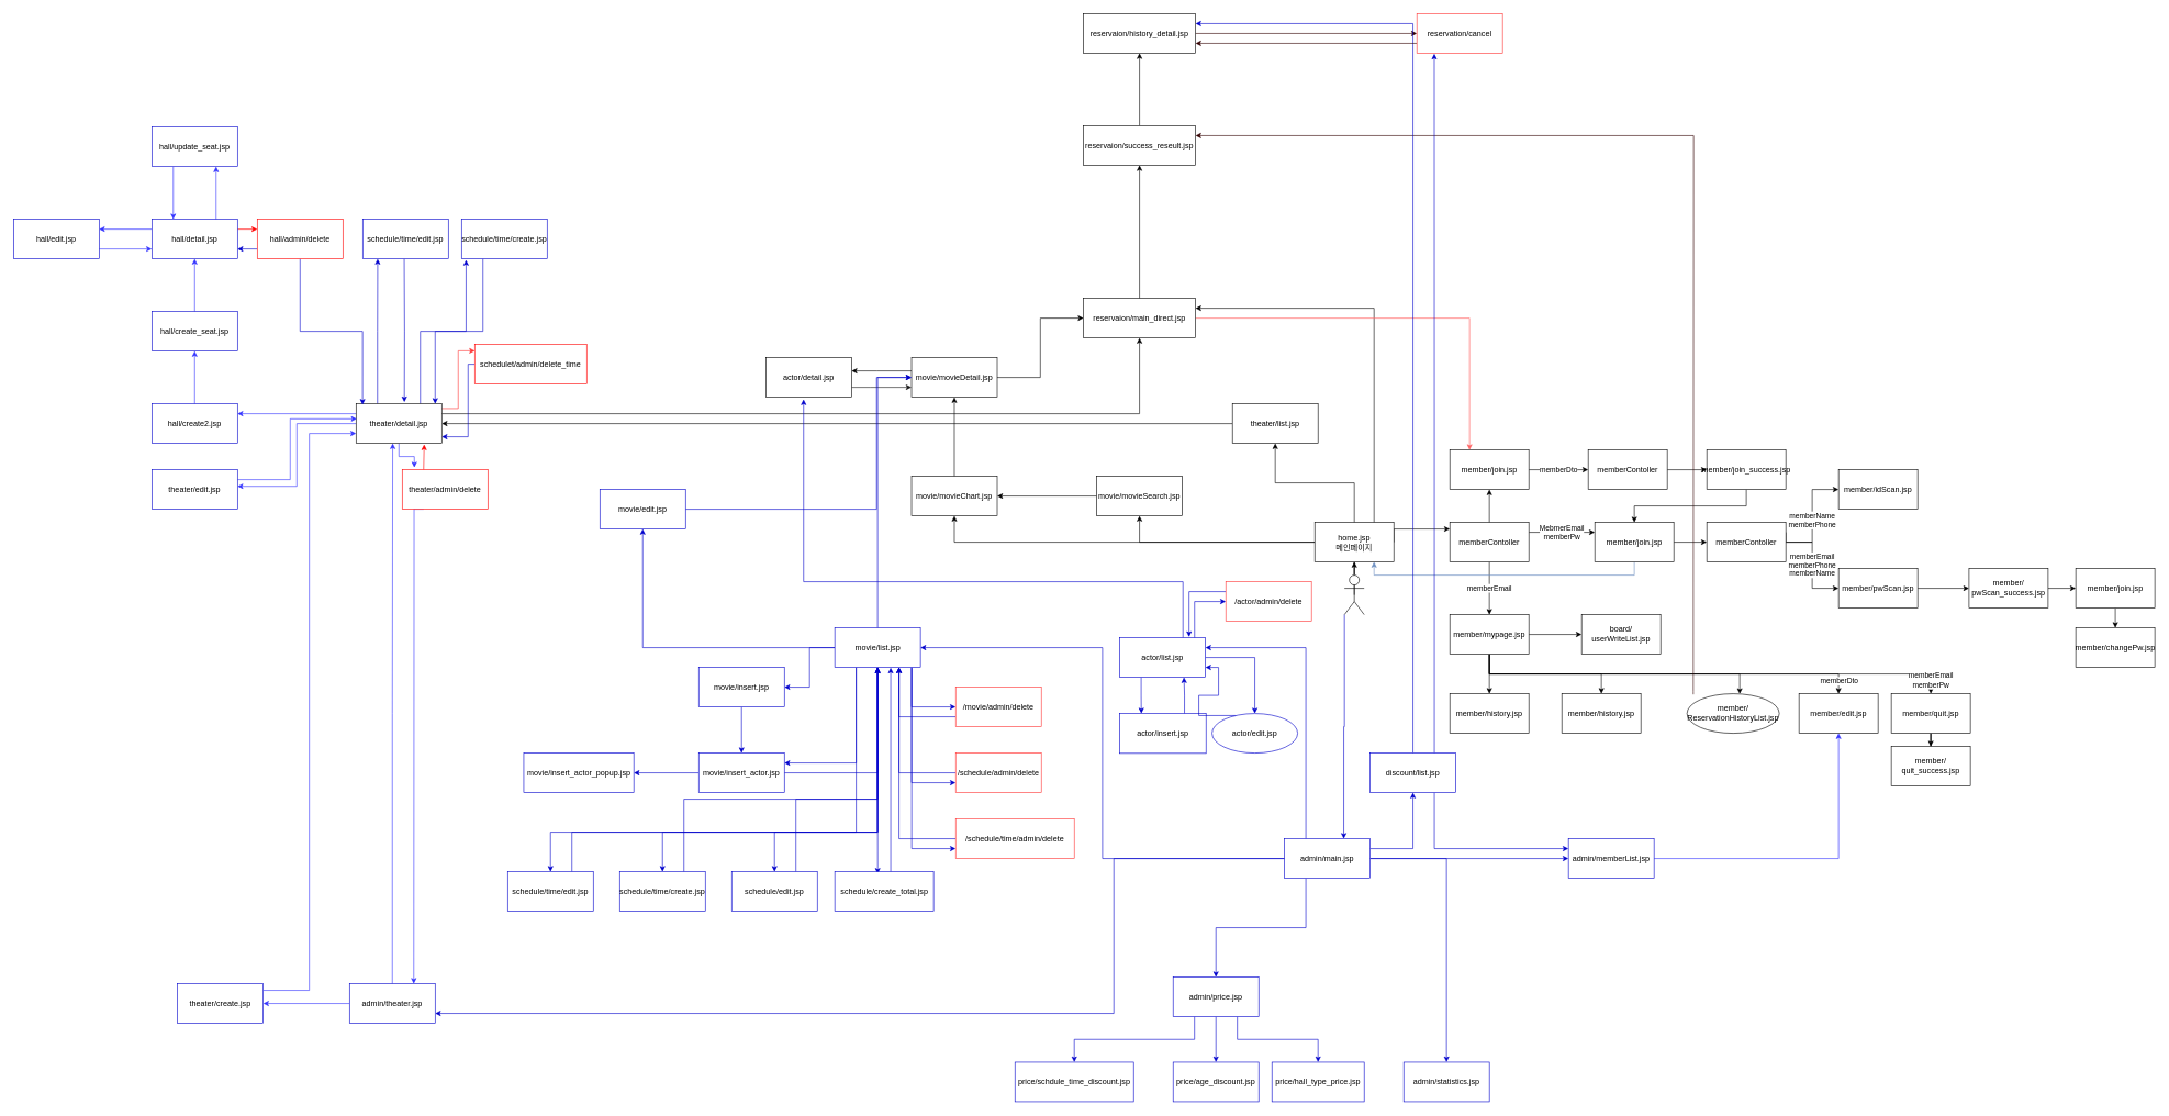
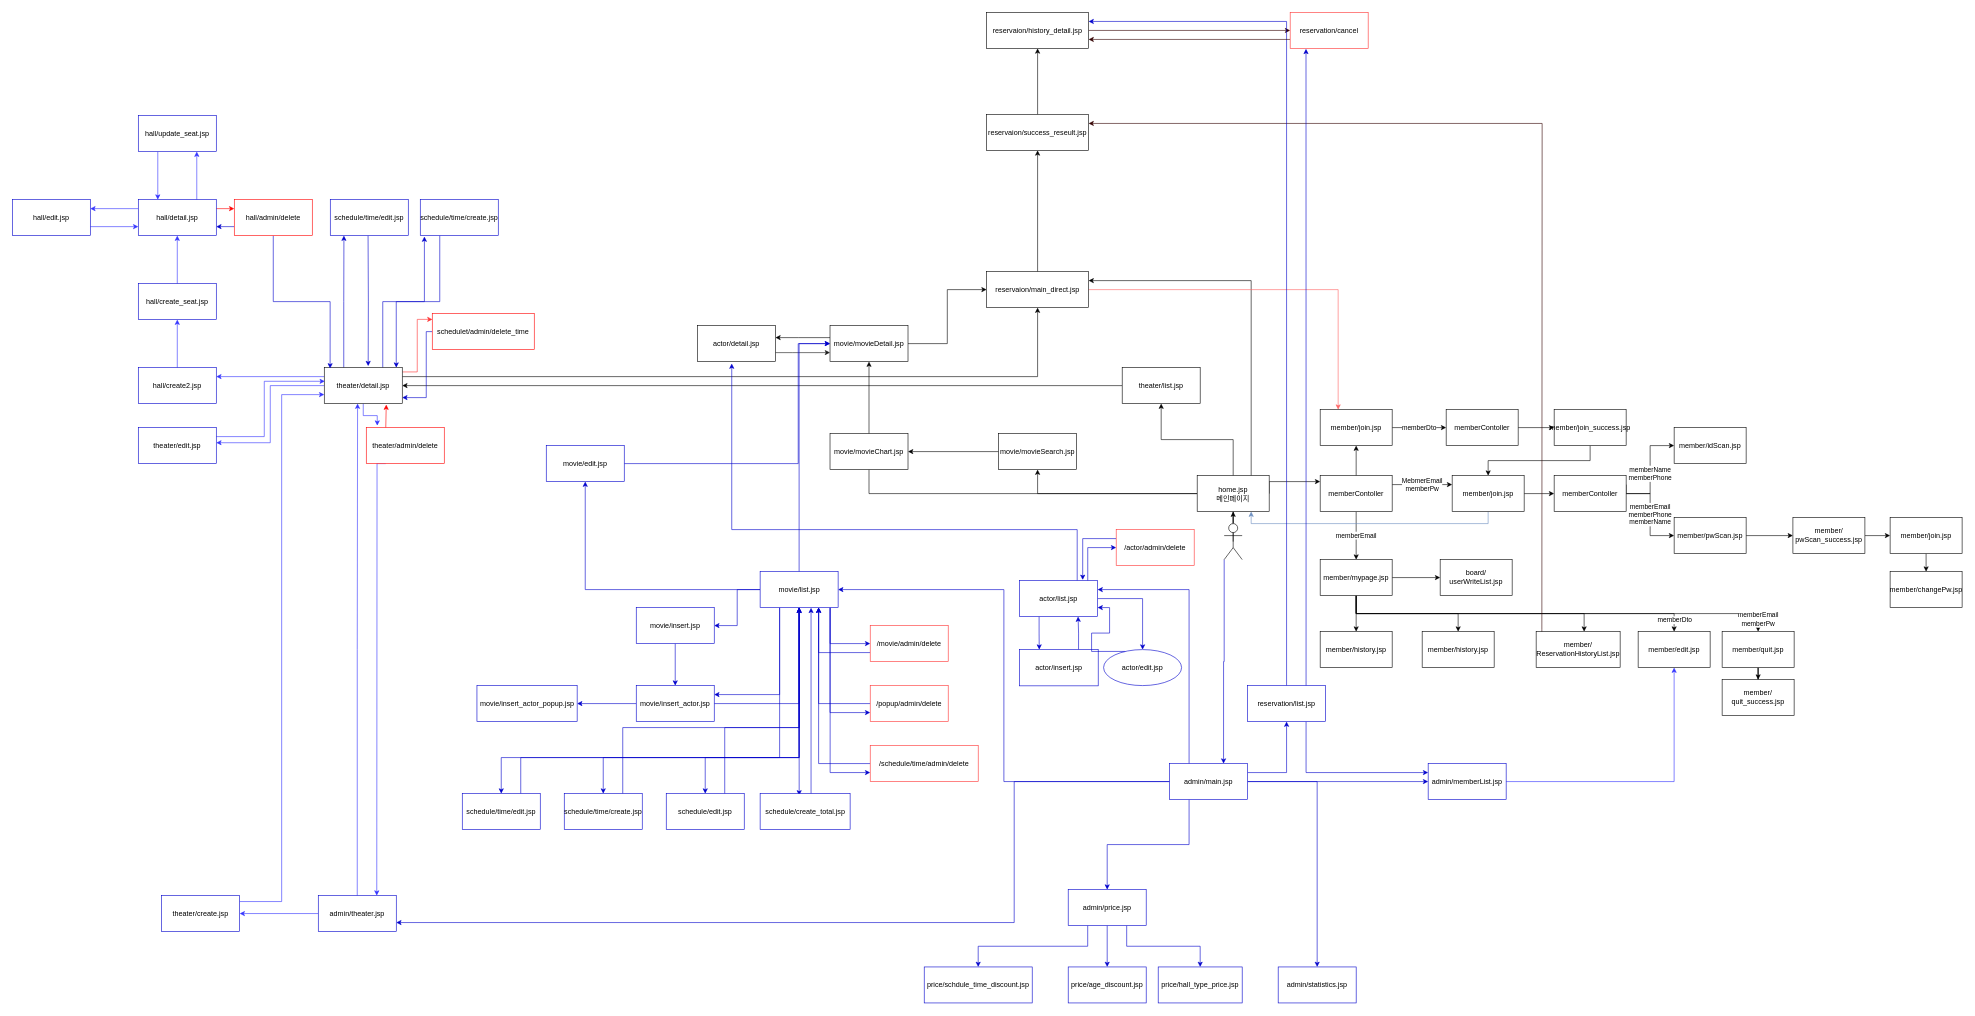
- <mxCell id="8" style="edgeStyle=orthogonalEdgeStyle;rounded=0;orthogonalLoop=1;jettySize=auto;html=1;strokeColor=#000000;" parent="1" source="10" target="56" edge="1"><mxGeometry relative="1" as="geometry" /></mxCell>
+ <mxCell id="8" style="edgeStyle=orthogonalEdgeStyle;rounded=0;orthogonalLoop=1;jettySize=auto;html=1;strokeColor=#000000;endArrow=none;" parent="1" source="10" target="56" edge="1"><mxGeometry relative="1" as="geometry" /></mxCell>
- <mxCell id="43" value="member/&lt;br&gt;ReservationHistoryList.jsp" style="ellipse;whiteSpace=wrap;html=1;" parent="1" vertex="1"><mxGeometry x="2560" y="1052" width="140" height="60" as="geometry" /></mxCell>
+ <mxCell id="43" value="member/&lt;br&gt;ReservationHistoryList.jsp" style="whiteSpace=wrap;html=1;rounded=0;" parent="1" vertex="1"><mxGeometry x="2560" y="1052" width="140" height="60" as="geometry" /></mxCell>
- <mxCell id="136" value="/schedule/admin/delete" style="rounded=0;whiteSpace=wrap;html=1;strokeColor=#FF3333;" parent="1" vertex="1"><mxGeometry x="1450" y="1142" width="130" height="60" as="geometry" /></mxCell>
+ <mxCell id="136" value="/popup/admin/delete" style="rounded=0;whiteSpace=wrap;html=1;strokeColor=#FF3333;" parent="1" vertex="1"><mxGeometry x="1450" y="1142" width="130" height="60" as="geometry" /></mxCell>
- <mxCell id="116" value="discount/list.jsp" style="rounded=0;whiteSpace=wrap;html=1;strokeColor=#0000CC;" parent="1" vertex="1"><mxGeometry x="2079" y="1142" width="130" height="60" as="geometry" /></mxCell>
+ <mxCell id="116" value="reservation/list.jsp" style="rounded=0;whiteSpace=wrap;html=1;strokeColor=#0000CC;" parent="1" vertex="1"><mxGeometry x="2079" y="1142" width="130" height="60" as="geometry" /></mxCell>
